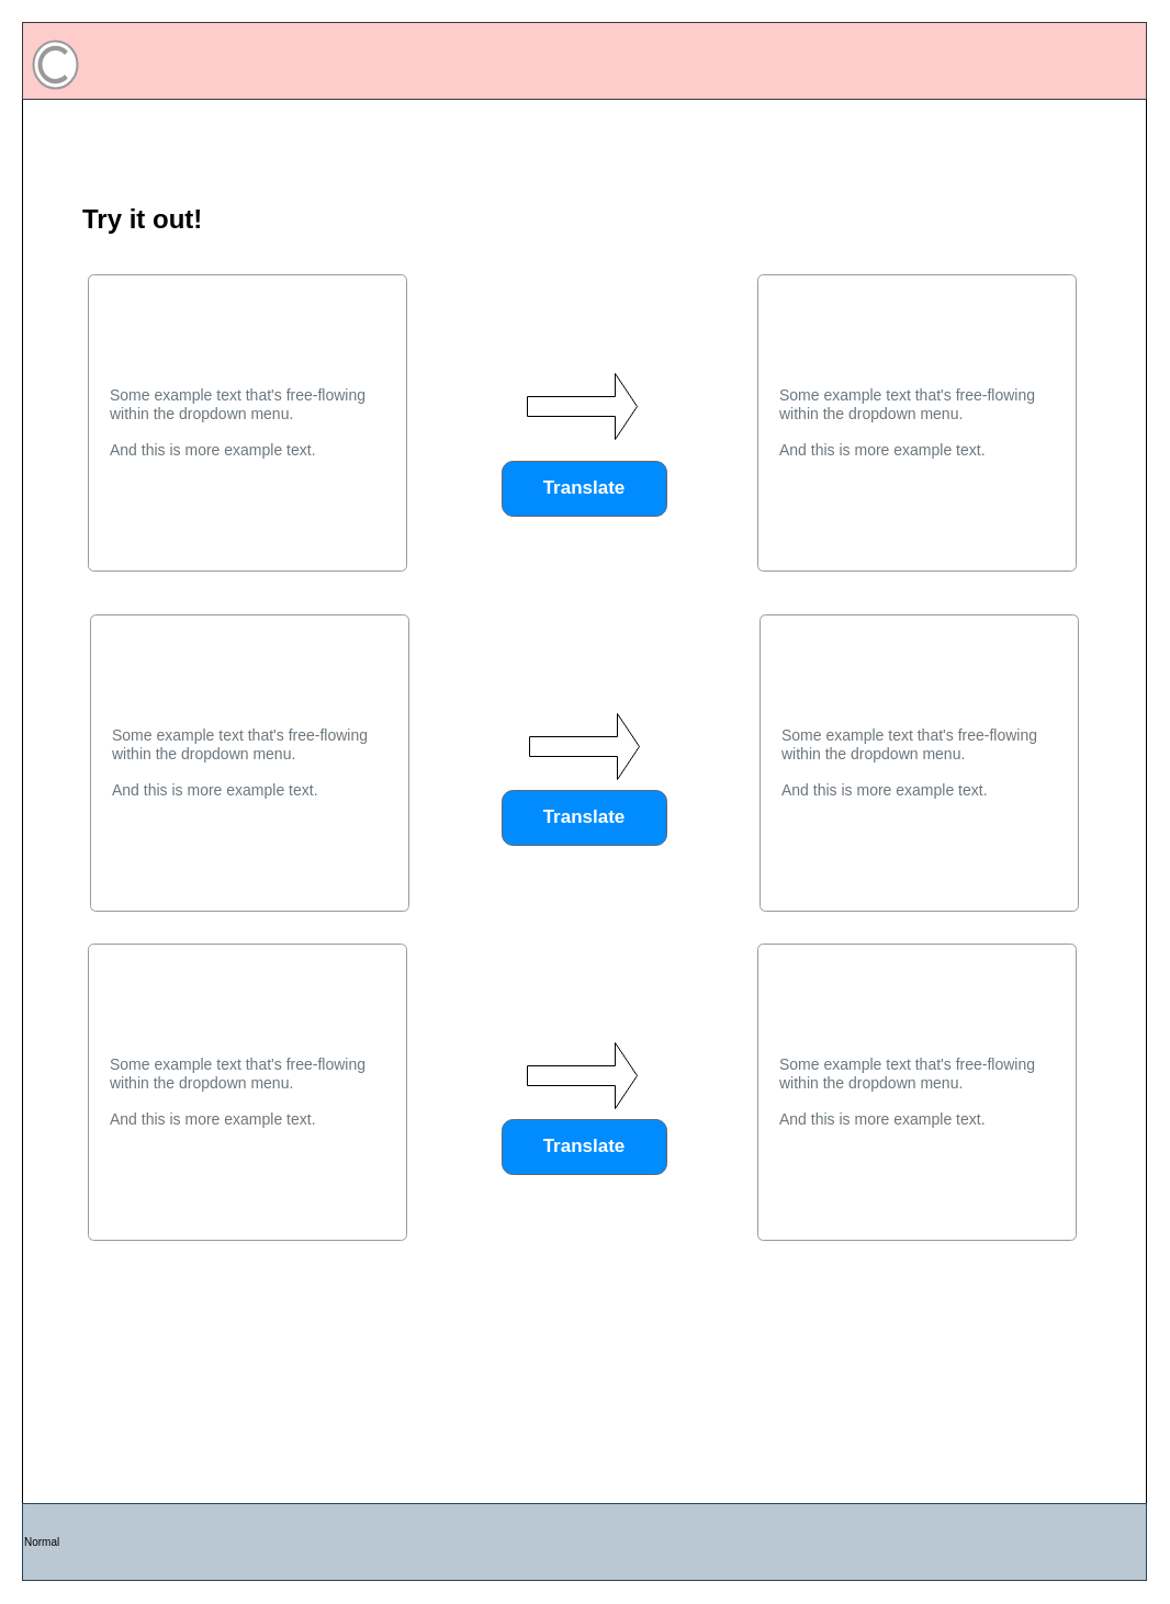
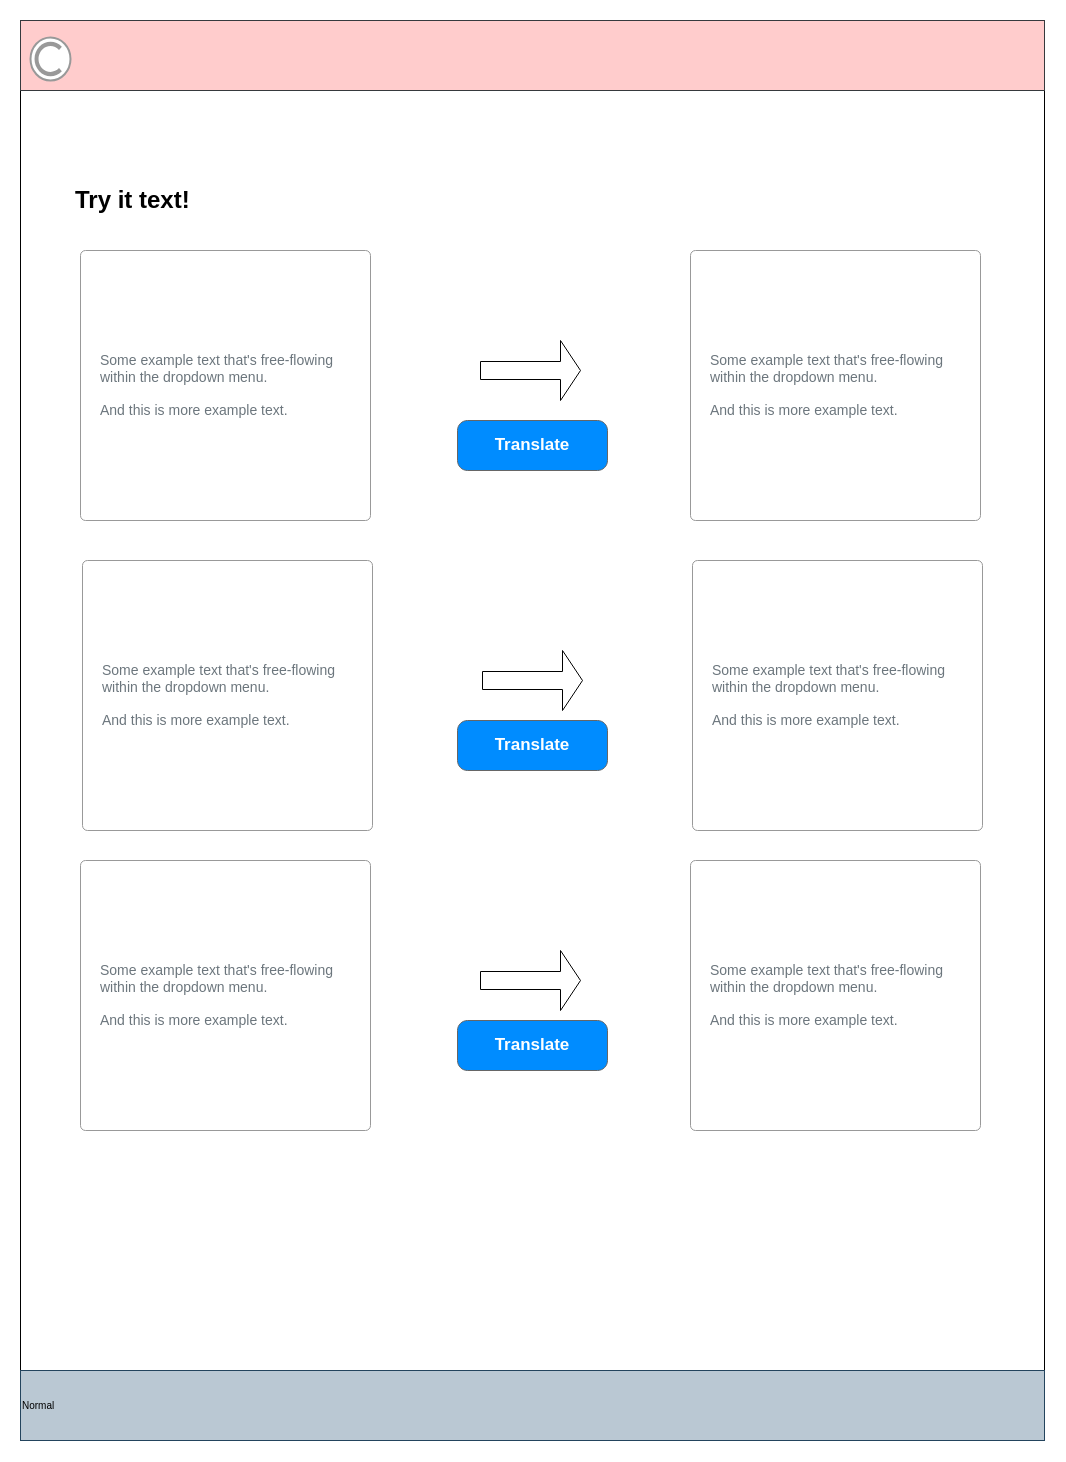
- <mxCell id="5" value="&lt;h1&gt;Try it out!&lt;/h1&gt;" style="text;html=1;strokeColor=none;fillColor=none;spacing=5;spacingTop=-20;whiteSpace=wrap;overflow=hidden;rounded=0;" vertex="1" parent="1"><mxGeometry x="70" y="180" width="190" height="120" as="geometry" /></mxCell>
+ <mxCell id="5" value="&lt;h1&gt;Try it text!&lt;/h1&gt;" style="text;html=1;strokeColor=none;fillColor=none;spacing=5;spacingTop=-20;whiteSpace=wrap;overflow=hidden;rounded=0;" vertex="1" parent="1"><mxGeometry x="70" y="180" width="190" height="120" as="geometry" /></mxCell>
